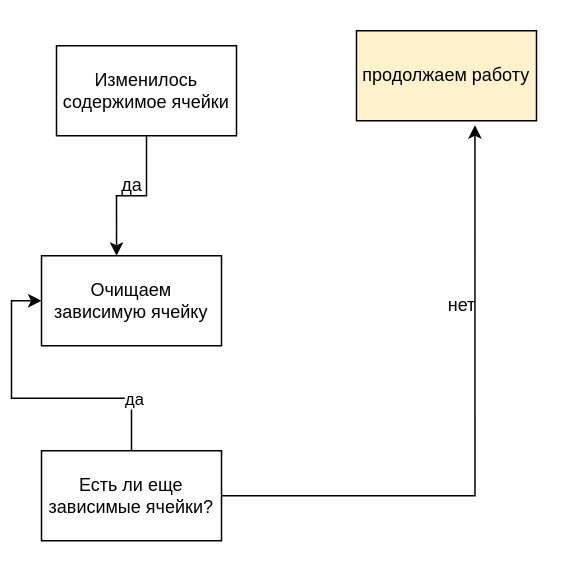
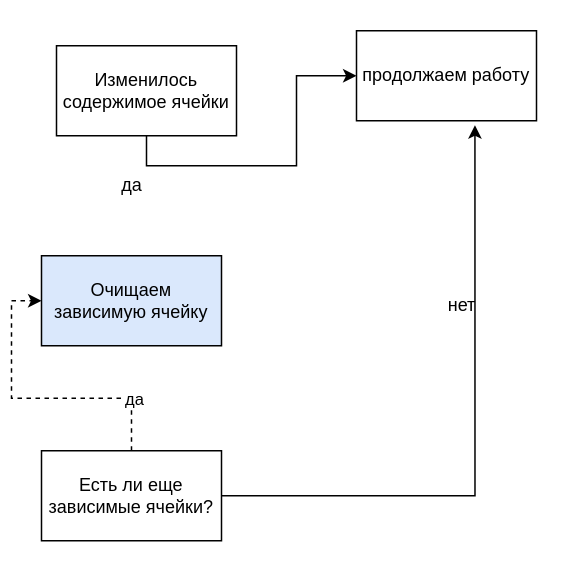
- <mxCell id="2" value="продолжаем работу&lt;br&gt;" style="rounded=0;whiteSpace=wrap;html=1;fillColor=#fff2cc;" vertex="1" parent="1"><mxGeometry x="230" y="20" width="120" height="60" as="geometry" /></mxCell>
+ <mxCell id="2" value="продолжаем работу&lt;br&gt;" style="rounded=0;whiteSpace=wrap;html=1;" vertex="1" parent="1"><mxGeometry x="230" y="20" width="120" height="60" as="geometry" /></mxCell>
- <mxCell id="8" style="edgeStyle=orthogonalEdgeStyle;rounded=0;orthogonalLoop=1;jettySize=auto;html=1;exitX=0.5;exitY=1;exitDx=0;exitDy=0;entryX=0.417;entryY=0;entryDx=0;entryDy=0;entryPerimeter=0;" edge="1" parent="1" source="9" target="7"><mxGeometry relative="1" as="geometry"><mxPoint x="70" y="160" as="targetPoint" /></mxGeometry></mxCell>
+ <mxCell id="8" style="edgeStyle=orthogonalEdgeStyle;rounded=0;orthogonalLoop=1;jettySize=auto;html=1;exitX=0.5;exitY=1;exitDx=0;exitDy=0;" edge="1" parent="1" source="9" target="2"><mxGeometry relative="1" as="geometry"><mxPoint x="70" y="160" as="targetPoint" /></mxGeometry></mxCell>
- <mxCell id="7" value="Очищаем зависимую ячейку" style="rounded=0;whiteSpace=wrap;html=1;" vertex="1" parent="1"><mxGeometry x="20" y="170" width="120" height="60" as="geometry" /></mxCell>
+ <mxCell id="7" value="Очищаем зависимую ячейку" style="rounded=0;whiteSpace=wrap;html=1;fillColor=#dae8fc;" vertex="1" parent="1"><mxGeometry x="20" y="170" width="120" height="60" as="geometry" /></mxCell>
- <mxCell id="3" style="edgeStyle=orthogonalEdgeStyle;rounded=0;orthogonalLoop=1;jettySize=auto;html=1;entryX=0;entryY=0.5;entryDx=0;entryDy=0;" edge="1" parent="1" source="6" target="7"><mxGeometry relative="1" as="geometry" /></mxCell>
+ <mxCell id="3" style="edgeStyle=orthogonalEdgeStyle;rounded=0;orthogonalLoop=1;jettySize=auto;html=1;entryX=0;entryY=0.5;entryDx=0;entryDy=0;dashed=1;" edge="1" parent="1" source="6" target="7"><mxGeometry relative="1" as="geometry" /></mxCell>
